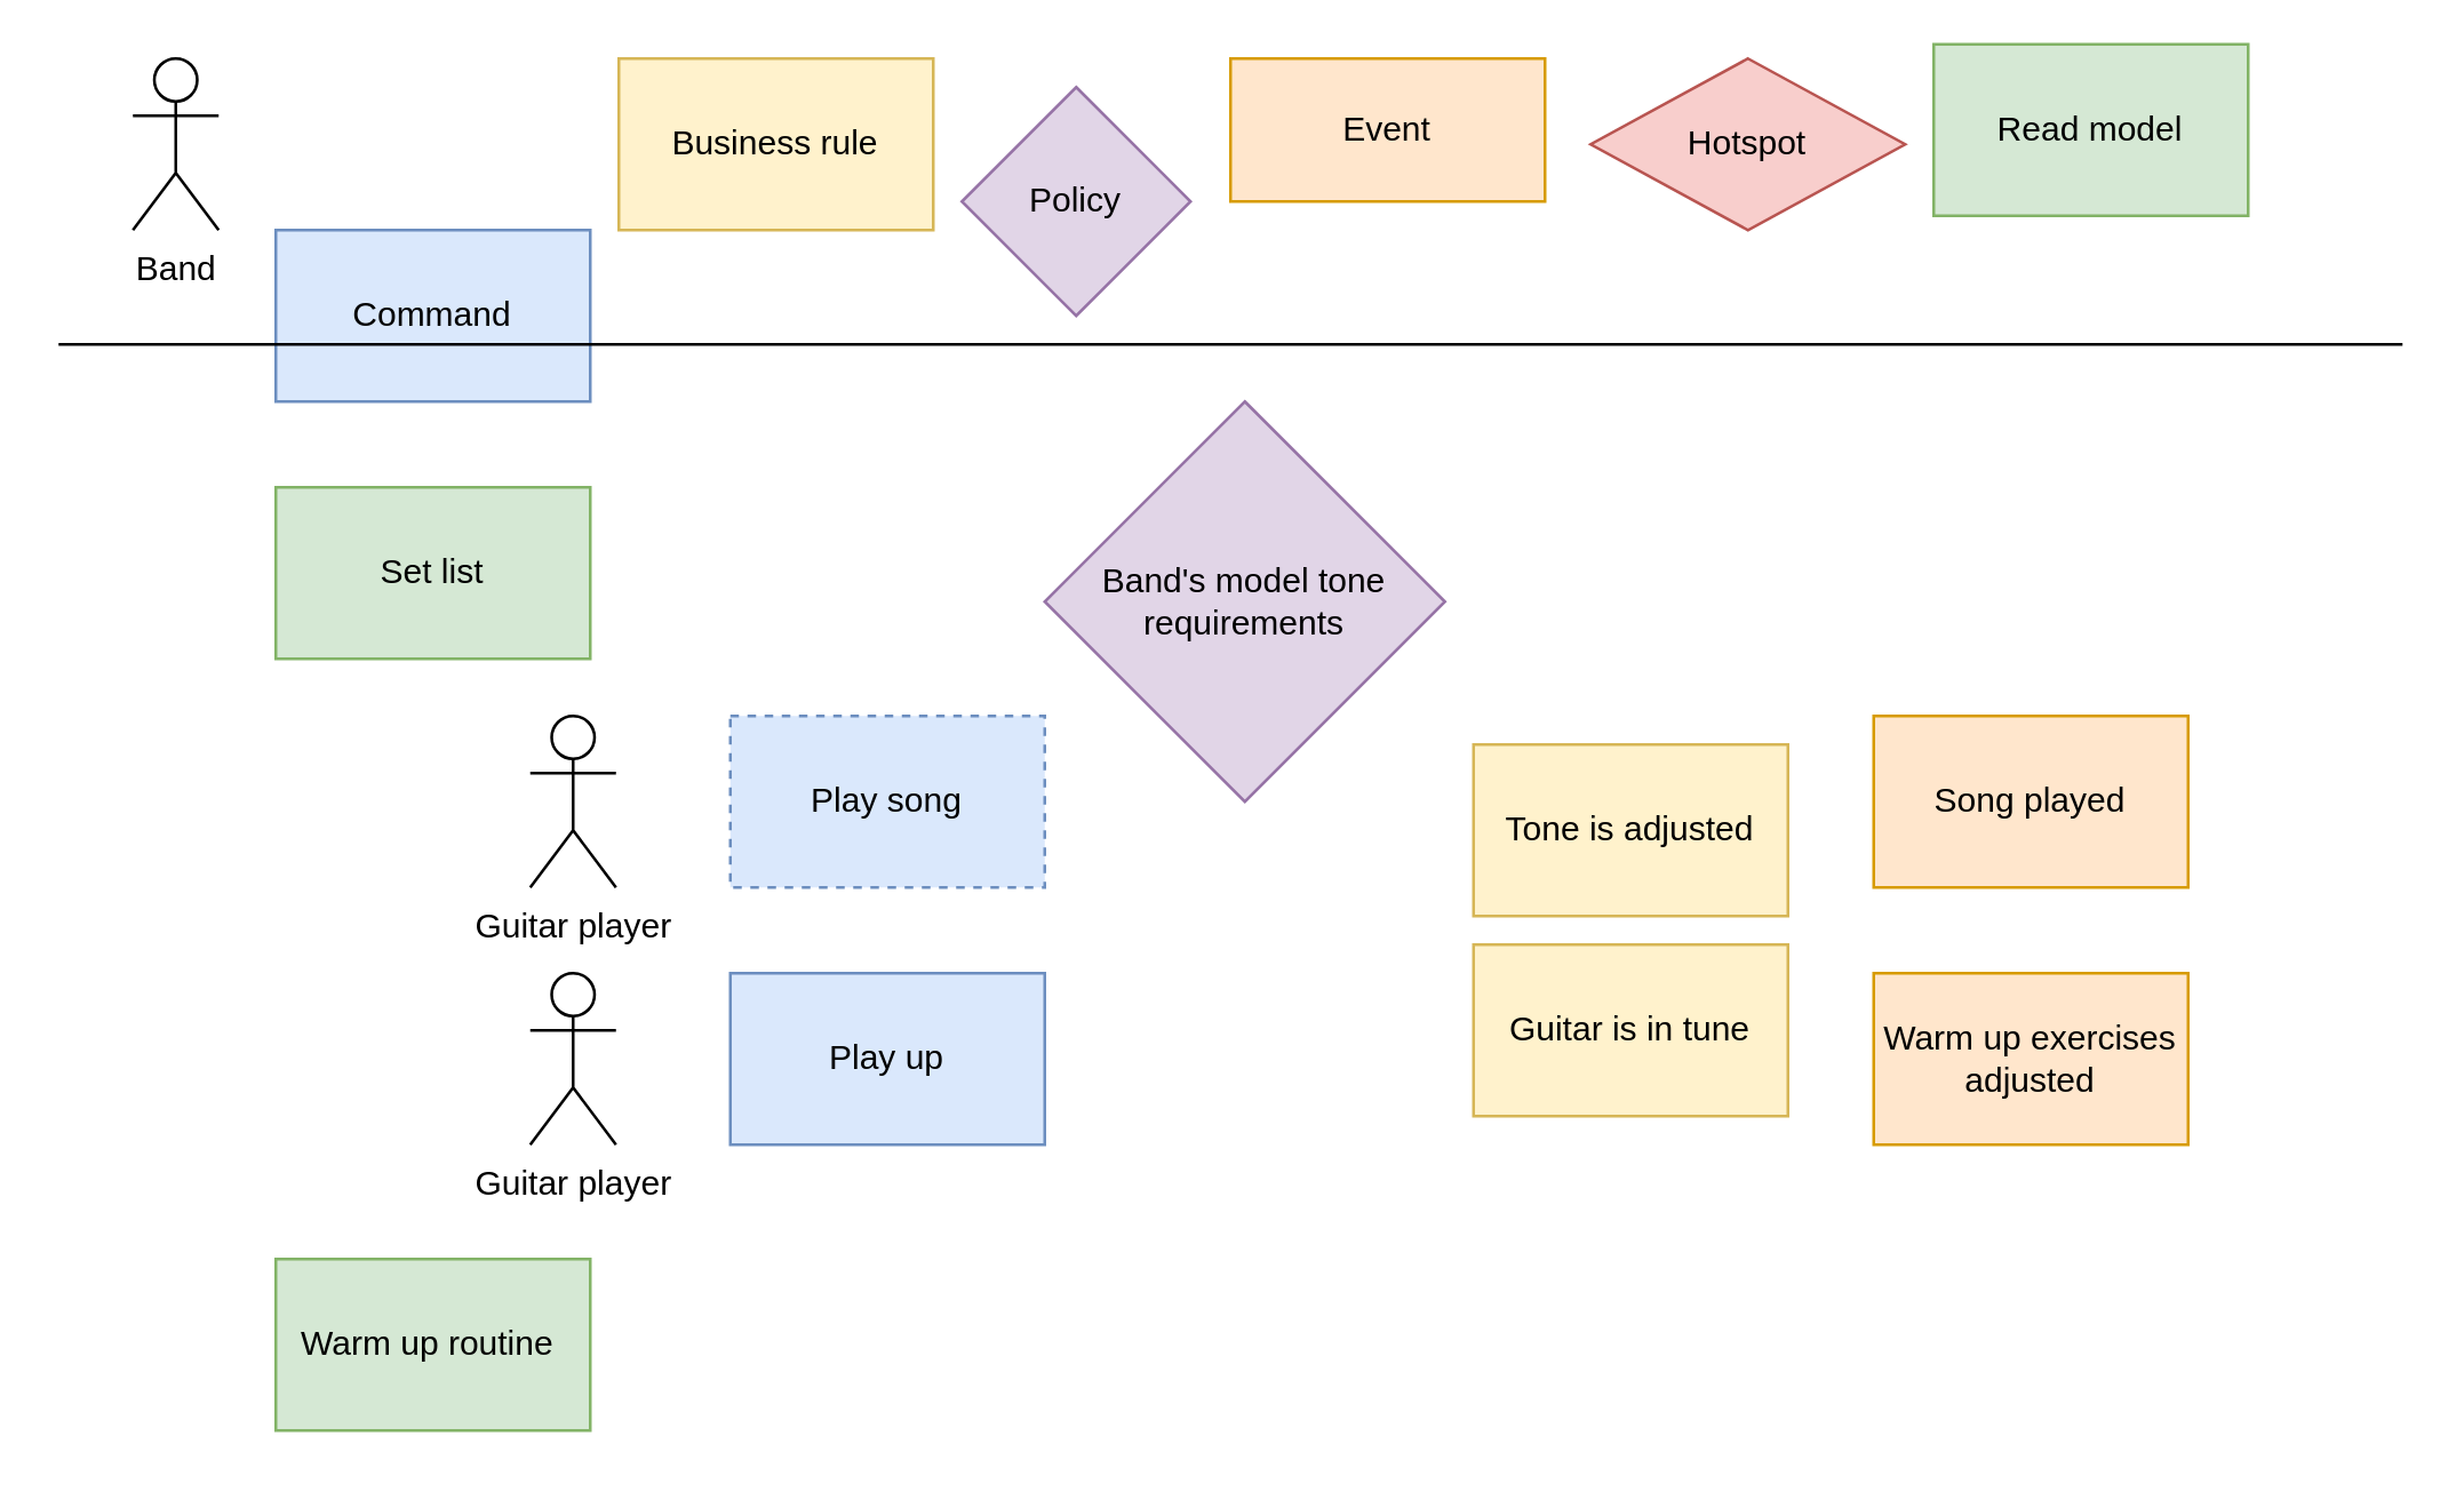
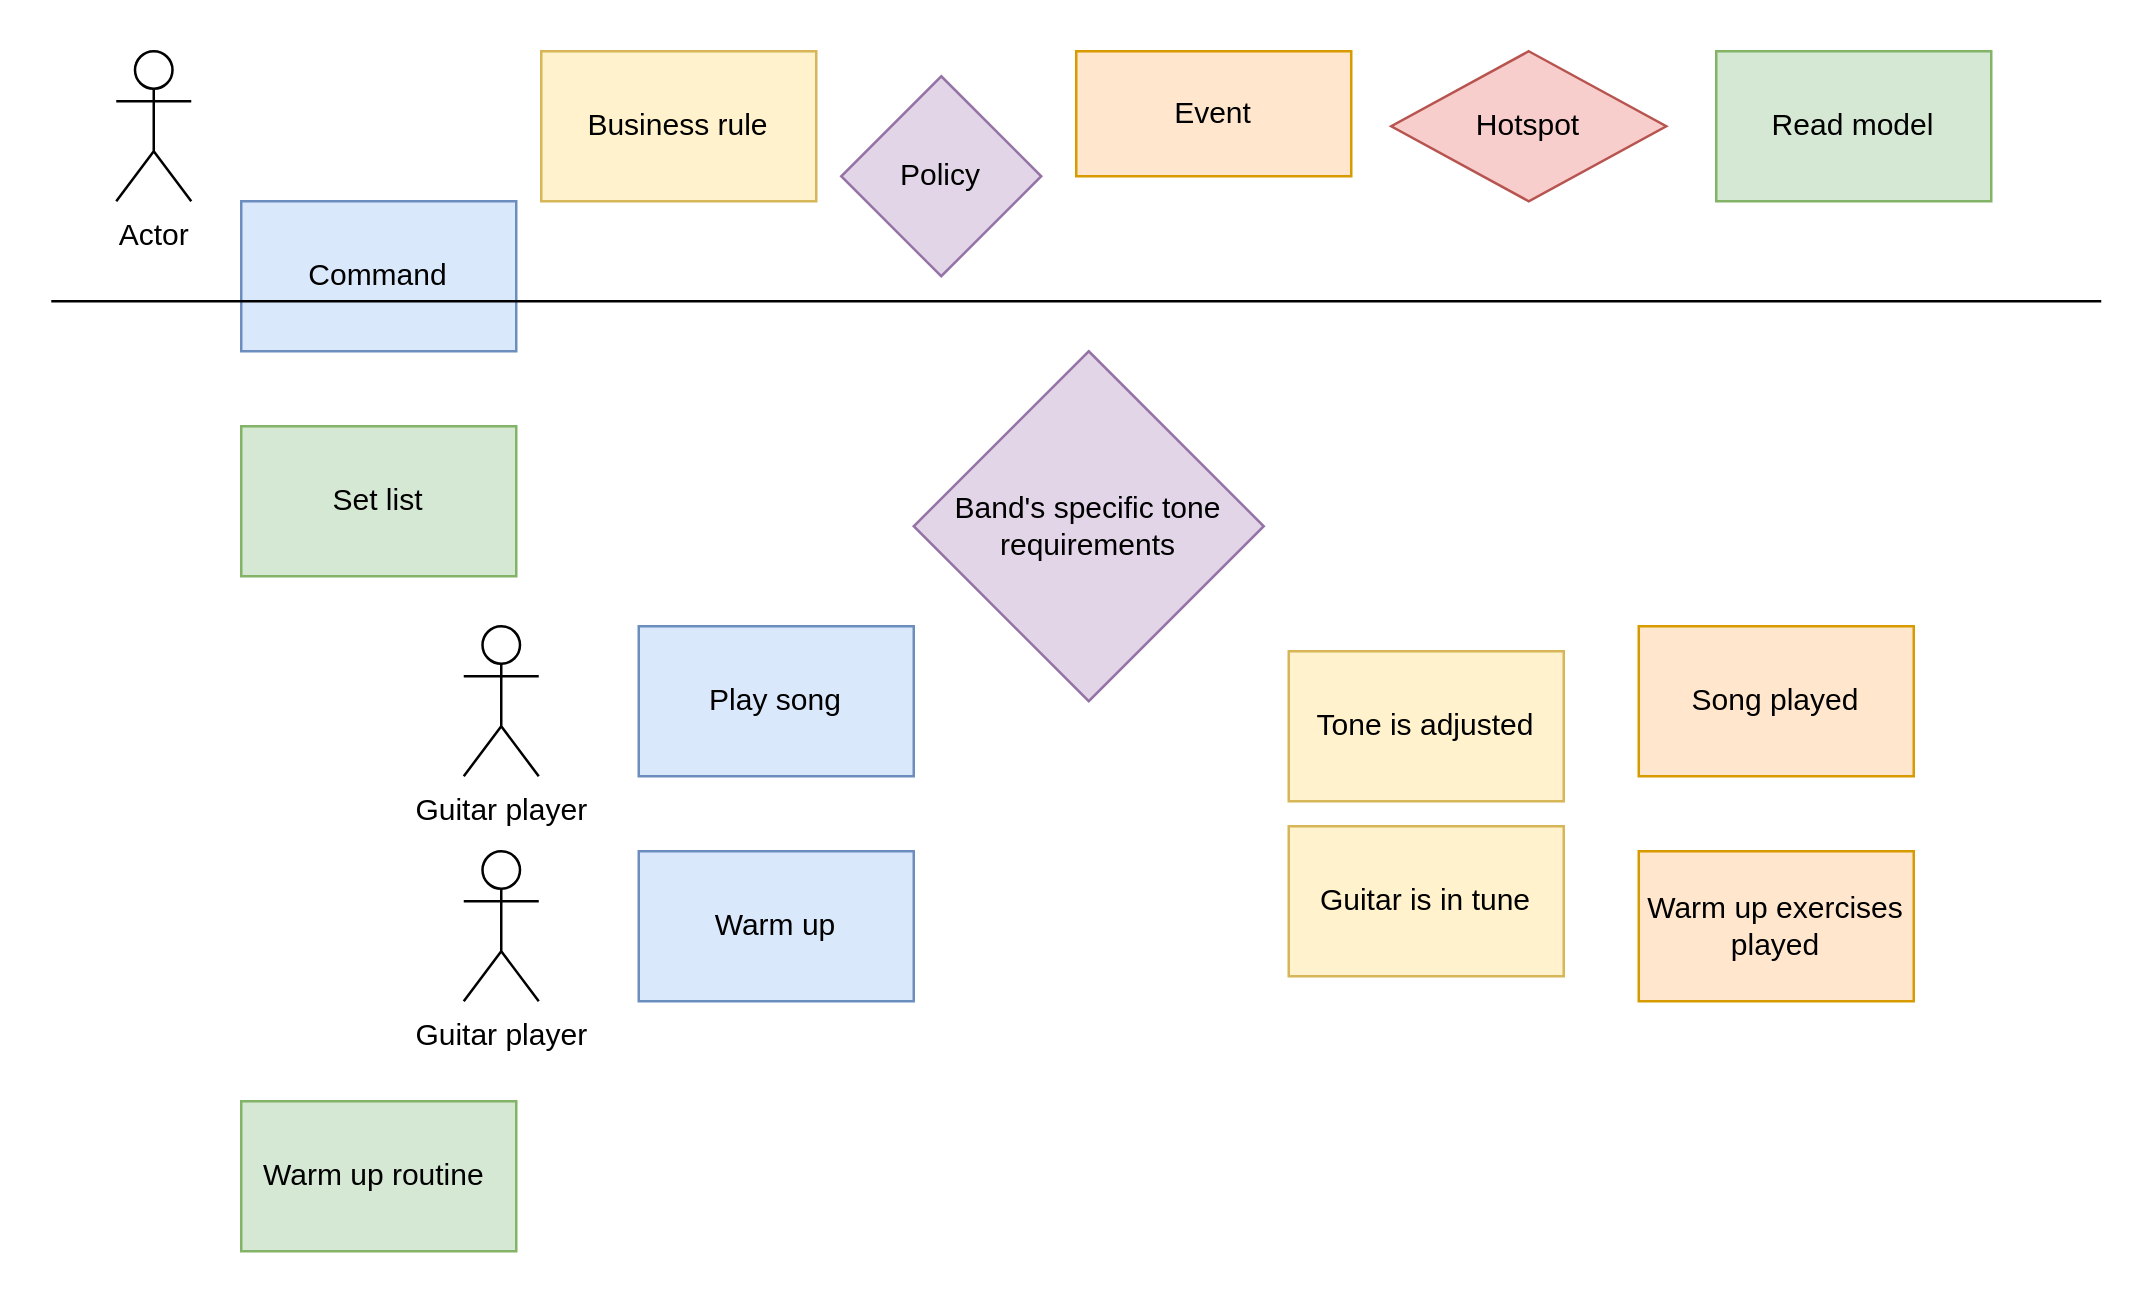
- <mxCell id="18" value="Read model" style="rounded=0;whiteSpace=wrap;html=1;fillColor=#d5e8d4;strokeColor=#82b366;flipH=0;" parent="1" vertex="1"><mxGeometry x="676" y="15" width="110" height="60" as="geometry" /></mxCell>
+ <mxCell id="18" value="Read model" style="rounded=0;whiteSpace=wrap;html=1;fillColor=#d5e8d4;strokeColor=#82b366;flipH=0;" parent="1" vertex="1"><mxGeometry x="686" y="20" width="110" height="60" as="geometry" /></mxCell>
- <mxCell id="5" value="Band" style="shape=umlActor;verticalLabelPosition=bottom;verticalAlign=top;html=1;outlineConnect=0;flipH=0;" parent="1" vertex="1"><mxGeometry x="46" y="20" width="30" height="60" as="geometry" /></mxCell>
+ <mxCell id="5" value="Actor" style="shape=umlActor;verticalLabelPosition=bottom;verticalAlign=top;html=1;outlineConnect=0;flipH=0;" parent="1" vertex="1"><mxGeometry x="46" y="20" width="30" height="60" as="geometry" /></mxCell>
- <mxCell id="15" value="Band's model tone requirements" style="rhombus;whiteSpace=wrap;html=1;fillColor=#e1d5e7;strokeColor=#9673a6;flipH=0;" parent="1" vertex="1"><mxGeometry x="365" y="140" width="140" height="140" as="geometry" /></mxCell>
+ <mxCell id="15" value="Band's specific tone requirements" style="rhombus;whiteSpace=wrap;html=1;fillColor=#e1d5e7;strokeColor=#9673a6;flipH=0;" parent="1" vertex="1"><mxGeometry x="365" y="140" width="140" height="140" as="geometry" /></mxCell>
- <mxCell id="12" value="Play song" style="rounded=0;whiteSpace=wrap;html=1;fillColor=#dae8fc;strokeColor=#6c8ebf;flipH=0;dashed=1;" parent="1" vertex="1"><mxGeometry x="255" y="250" width="110" height="60" as="geometry" /></mxCell>
+ <mxCell id="12" value="Play song" style="rounded=0;whiteSpace=wrap;html=1;fillColor=#dae8fc;strokeColor=#6c8ebf;flipH=0;" parent="1" vertex="1"><mxGeometry x="255" y="250" width="110" height="60" as="geometry" /></mxCell>
- <mxCell id="11" value="Play up" style="rounded=0;whiteSpace=wrap;html=1;fillColor=#dae8fc;strokeColor=#6c8ebf;flipH=0;" parent="1" vertex="1"><mxGeometry x="255" y="340" width="110" height="60" as="geometry" /></mxCell>
+ <mxCell id="11" value="Warm up" style="rounded=0;whiteSpace=wrap;html=1;fillColor=#dae8fc;strokeColor=#6c8ebf;flipH=0;" parent="1" vertex="1"><mxGeometry x="255" y="340" width="110" height="60" as="geometry" /></mxCell>
- <mxCell id="14" value="Warm up exercises adjusted" style="rounded=0;whiteSpace=wrap;html=1;fillColor=#ffe6cc;strokeColor=#d79b00;flipH=0;" parent="1" vertex="1"><mxGeometry x="655" y="340" width="110" height="60" as="geometry" /></mxCell>
+ <mxCell id="14" value="Warm up exercises played" style="rounded=0;whiteSpace=wrap;html=1;fillColor=#ffe6cc;strokeColor=#d79b00;flipH=0;" parent="1" vertex="1"><mxGeometry x="655" y="340" width="110" height="60" as="geometry" /></mxCell>
